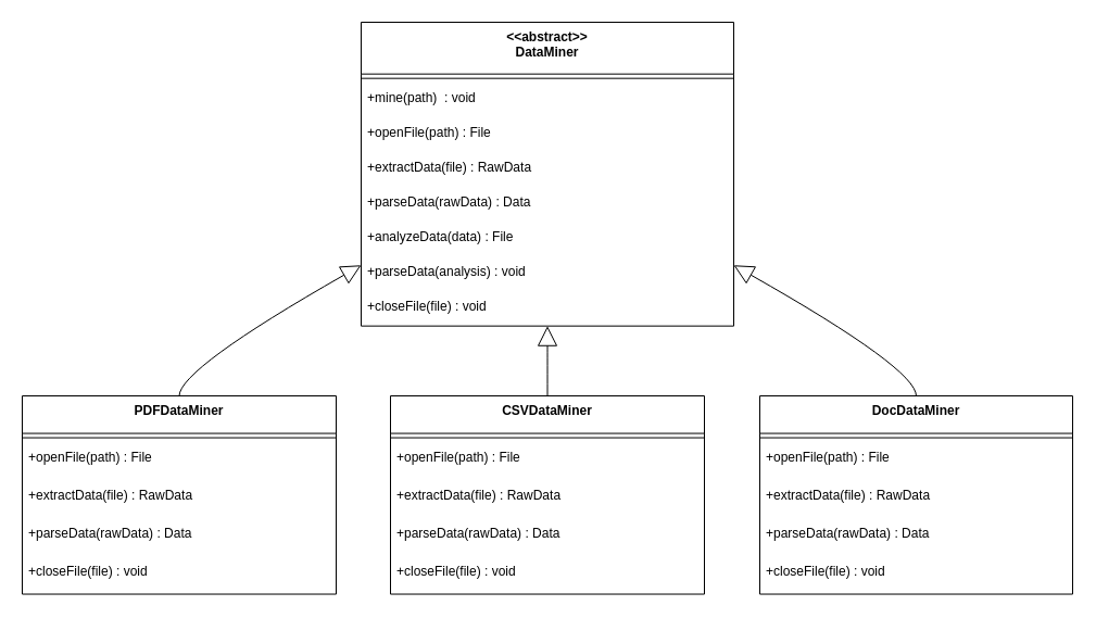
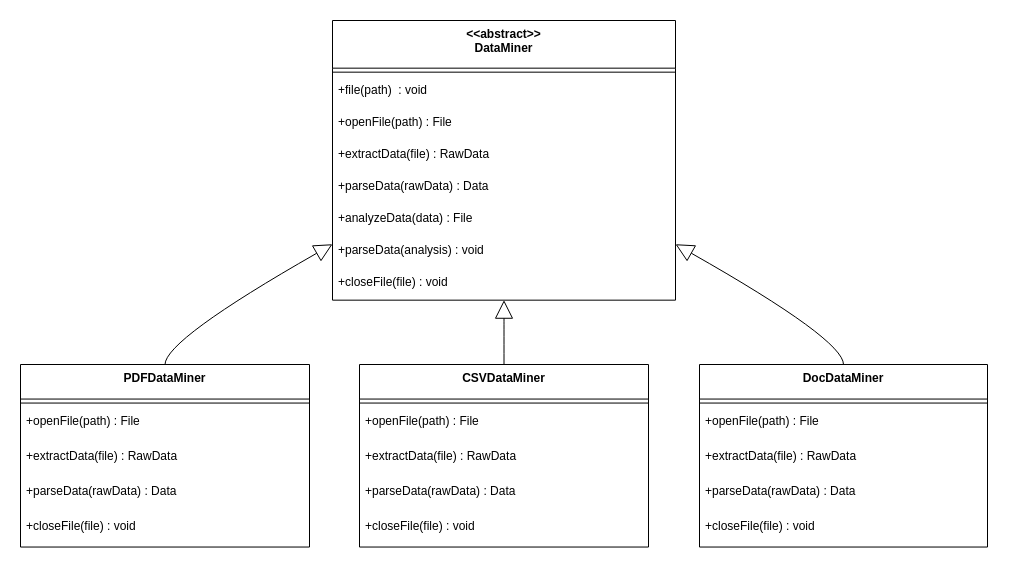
- <mxCell id="4" value="+mine(path)  : void" style="text;strokeColor=none;fillColor=none;align=left;verticalAlign=top;spacingLeft=4;spacingRight=4;overflow=hidden;rotatable=0;points=[[0,0.5],[1,0.5]];portConstraint=eastwest;" vertex="1" parent="2"><mxGeometry y="55.667" width="343" height="32" as="geometry" /></mxCell>
+ <mxCell id="4" value="+file(path)  : void" style="text;strokeColor=none;fillColor=none;align=left;verticalAlign=top;spacingLeft=4;spacingRight=4;overflow=hidden;rotatable=0;points=[[0,0.5],[1,0.5]];portConstraint=eastwest;" vertex="1" parent="2"><mxGeometry y="55.667" width="343" height="32" as="geometry" /></mxCell>
